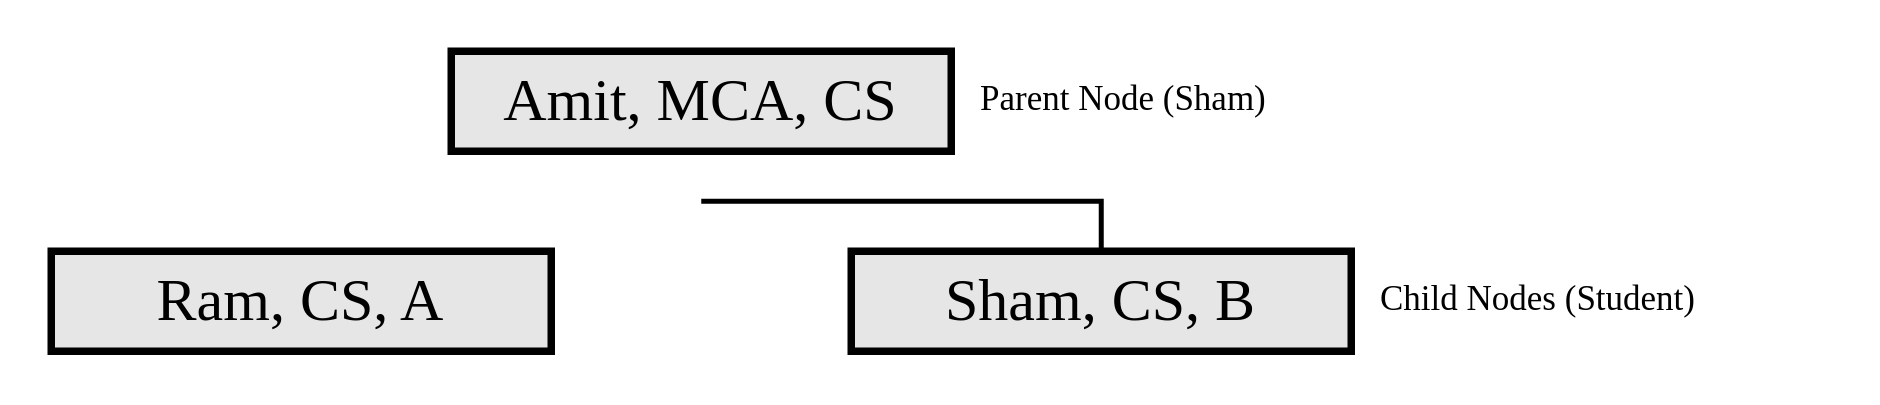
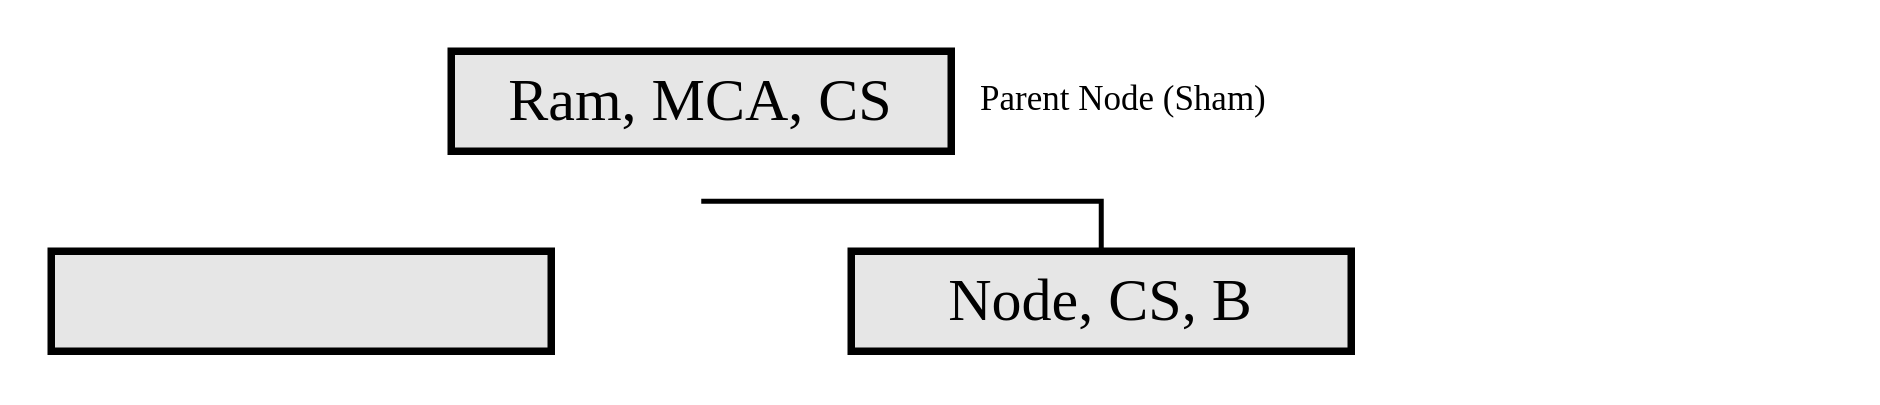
- <mxCell id="3" value="Amit, MCA, CS&lt;div style=&quot;font-size: 24px;&quot;&gt;&lt;/div&gt;" style="text;strokeColor=none;align=center;fillColor=none;html=1;verticalAlign=middle;whiteSpace=wrap;rounded=0;fontFamily=Ubuntu Mono;fontSize=24;labelBackgroundColor=none;fontColor=#000000;" parent="1" vertex="1"><mxGeometry x="180" y="20" width="200" height="40" as="geometry" /></mxCell>
+ <mxCell id="3" value="Ram, MCA, CS&lt;div style=&quot;font-size: 24px;&quot;&gt;&lt;/div&gt;" style="text;strokeColor=none;align=center;fillColor=none;html=1;verticalAlign=middle;whiteSpace=wrap;rounded=0;fontFamily=Ubuntu Mono;fontSize=24;labelBackgroundColor=none;fontColor=#000000;" parent="1" vertex="1"><mxGeometry x="180" y="20" width="200" height="40" as="geometry" /></mxCell>
- <mxCell id="7" value="Ram, CS, A&lt;div style=&quot;font-size: 24px;&quot;&gt;&lt;/div&gt;" style="text;strokeColor=none;align=center;fillColor=none;html=1;verticalAlign=middle;whiteSpace=wrap;rounded=0;fontFamily=Ubuntu Mono;fontSize=24;labelBackgroundColor=none;fontColor=#000000;" vertex="1" parent="1"><mxGeometry x="20" y="100" width="200" height="40" as="geometry" /></mxCell>
- <mxCell id="5" value="Sham, CS, B&lt;div style=&quot;font-size: 24px;&quot;&gt;&lt;/div&gt;" style="text;strokeColor=none;align=center;fillColor=none;html=1;verticalAlign=middle;whiteSpace=wrap;rounded=0;fontFamily=Ubuntu Mono;fontSize=24;labelBackgroundColor=none;fontColor=#000000;" vertex="1" parent="1"><mxGeometry x="340" y="100" width="200" height="40" as="geometry" /></mxCell>
+ <mxCell id="5" value="Node, CS, B&lt;div style=&quot;font-size: 24px;&quot;&gt;&lt;/div&gt;" style="text;strokeColor=none;align=center;fillColor=none;html=1;verticalAlign=middle;whiteSpace=wrap;rounded=0;fontFamily=Ubuntu Mono;fontSize=24;labelBackgroundColor=none;fontColor=#000000;" vertex="1" parent="1"><mxGeometry x="340" y="100" width="200" height="40" as="geometry" /></mxCell>
- <mxCell id="10" value="Child Nodes (Student)&lt;br&gt;&lt;div style=&quot;font-size: 14px;&quot;&gt;&lt;/div&gt;" style="text;strokeColor=none;align=left;fillColor=none;html=1;verticalAlign=middle;whiteSpace=wrap;rounded=0;fontFamily=Ubuntu Mono;fontSize=14;labelBackgroundColor=none;fontColor=#000000;" vertex="1" parent="1"><mxGeometry x="550" y="100" width="180" height="40" as="geometry" /></mxCell>
